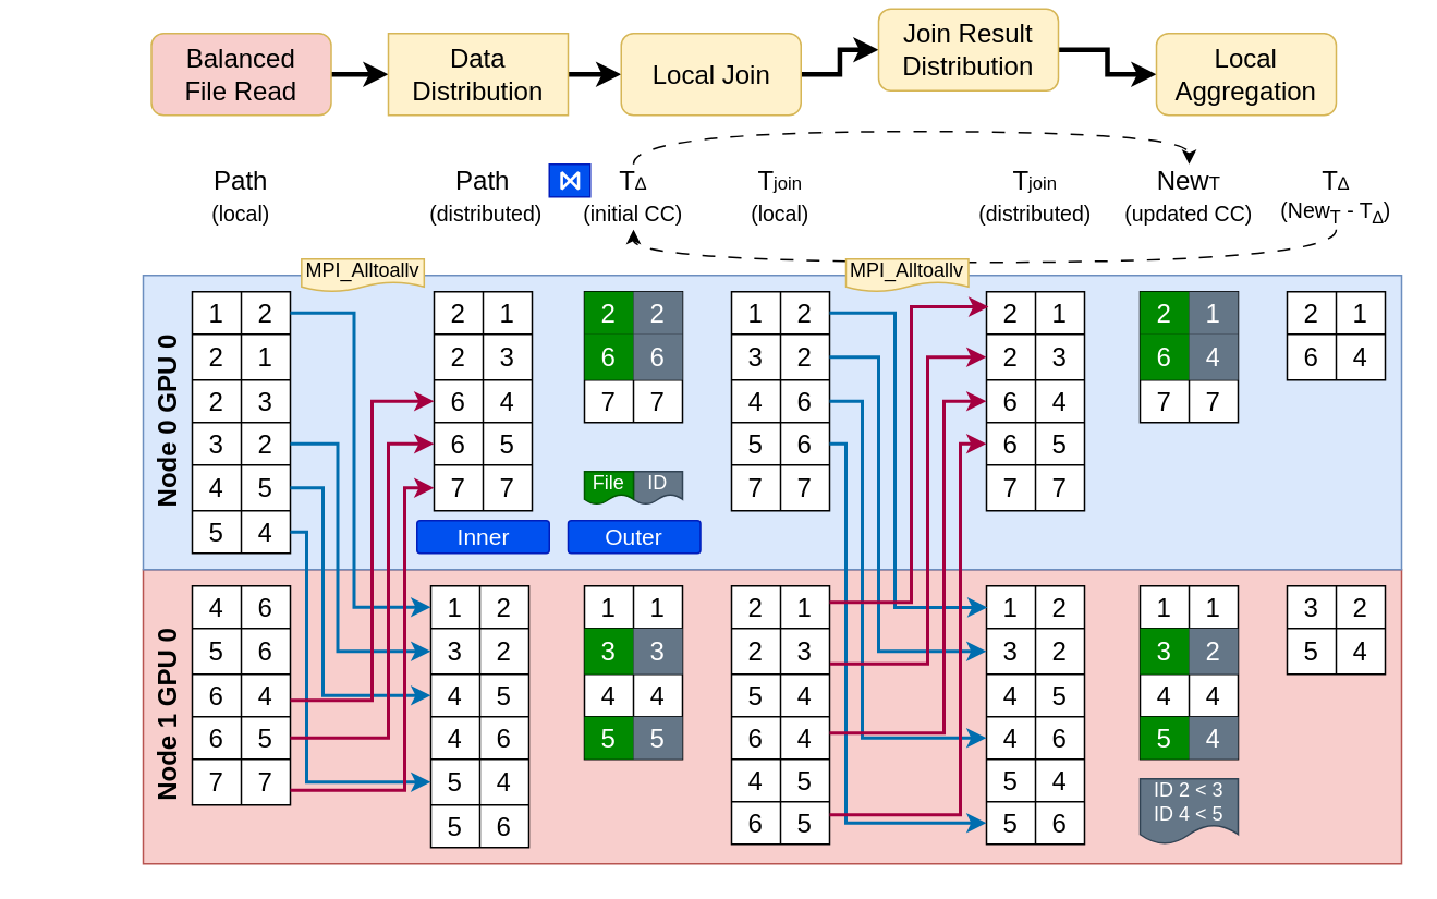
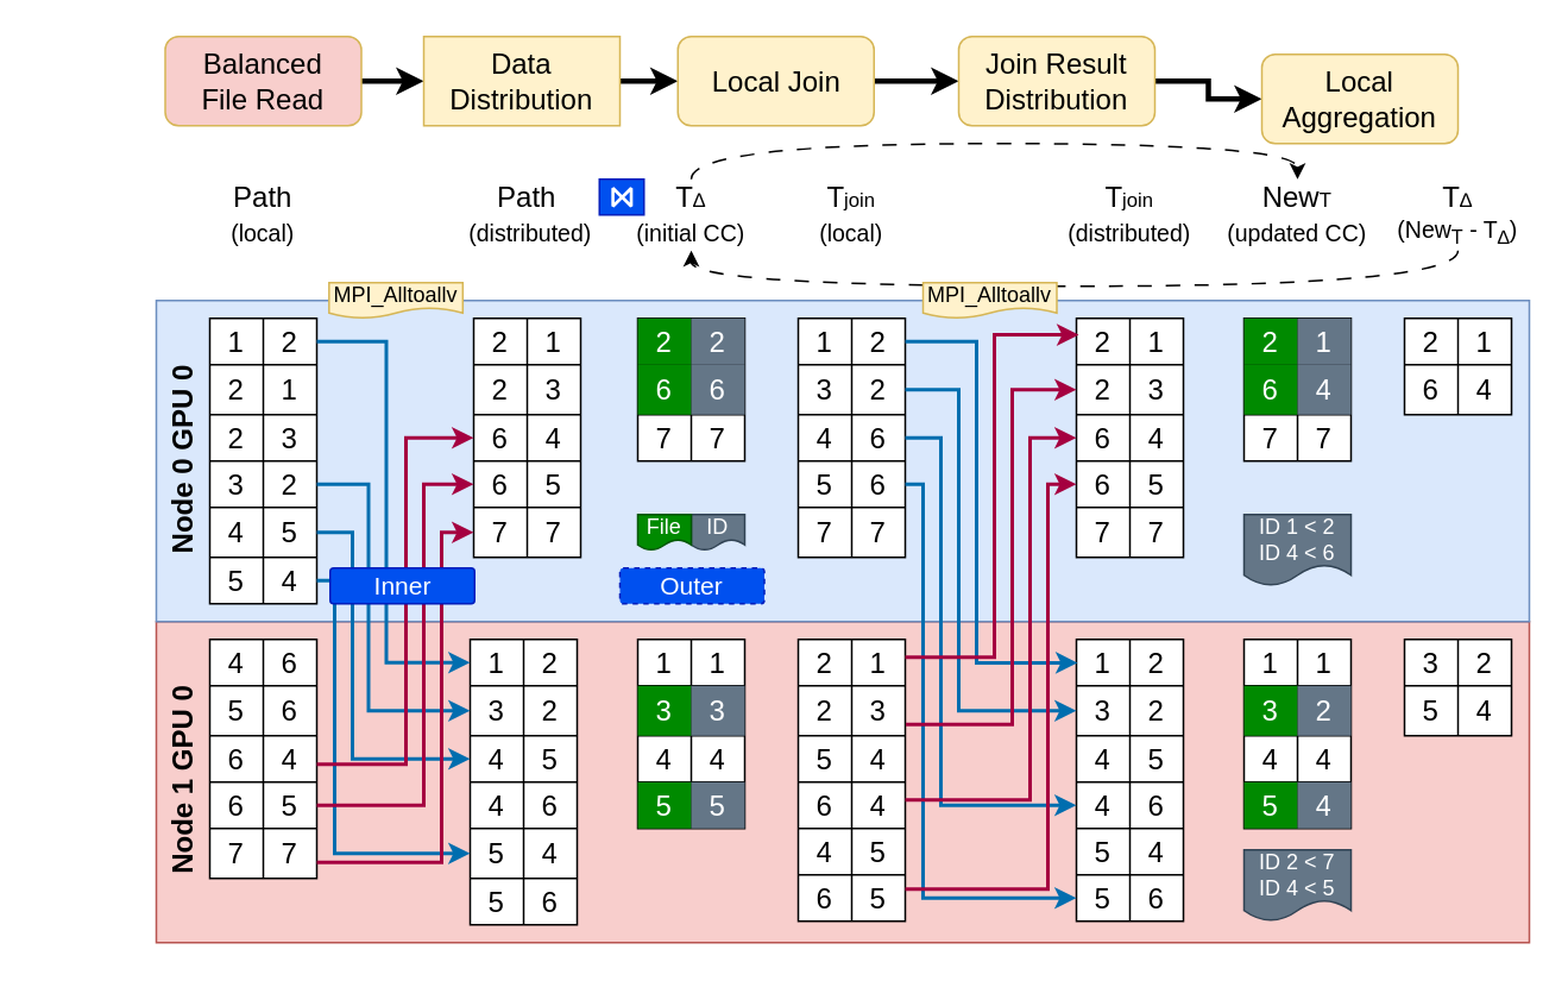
- <mxCell id="246" value="Join Result&lt;div&gt;Distribution&lt;/div&gt;" style="rounded=1;whiteSpace=wrap;html=1;fontSize=16;fillColor=#fff2cc;strokeColor=#d6b656;" vertex="1" parent="1"><mxGeometry x="537" y="5" width="110" height="50" as="geometry" /></mxCell>
+ <mxCell id="246" value="Join Result&lt;div&gt;Distribution&lt;/div&gt;" style="rounded=1;whiteSpace=wrap;html=1;fontSize=16;fillColor=#fff2cc;strokeColor=#d6b656;" vertex="1" parent="1"><mxGeometry x="537" y="20" width="110" height="50" as="geometry" /></mxCell>
- <mxCell id="247" value="Local Aggregation" style="rounded=1;whiteSpace=wrap;html=1;fontSize=16;fillColor=#fff2cc;strokeColor=#d6b656;" vertex="1" parent="1"><mxGeometry x="707" y="20" width="110" height="50" as="geometry" /></mxCell>
+ <mxCell id="247" value="Local Aggregation" style="rounded=1;whiteSpace=wrap;html=1;fontSize=16;fillColor=#fff2cc;strokeColor=#d6b656;" vertex="1" parent="1"><mxGeometry x="707" y="30" width="110" height="50" as="geometry" /></mxCell>
+ <mxCell id="250" value="ID 1 &amp;lt; 2&lt;div&gt;ID 4 &amp;lt; 6&lt;/div&gt;" style="shape=document;whiteSpace=wrap;html=1;boundedLbl=1;fillColor=#647687;strokeColor=#314354;fontColor=#ffffff;" vertex="1" parent="1"><mxGeometry x="697" y="288" width="60" height="40" as="geometry" /></mxCell>
- <mxCell id="236" value="Inner" style="rounded=1;arcSize=10;whiteSpace=wrap;html=1;align=center;fontSize=14;fillColor=#0050ef;strokeColor=#001DBC;fontColor=#ffffff;" vertex="1" parent="1"><mxGeometry x="254.5" y="318" width="81" height="20" as="geometry" /></mxCell>
+ <mxCell id="236" value="Inner" style="rounded=1;arcSize=10;whiteSpace=wrap;html=1;align=center;fontSize=14;fillColor=#0050ef;strokeColor=#001DBC;fontColor=#ffffff;" vertex="1" parent="1"><mxGeometry x="184.5" y="318" width="81" height="20" as="geometry" /></mxCell>
- <mxCell id="237" value="Outer" style="rounded=1;arcSize=10;whiteSpace=wrap;html=1;align=center;fontSize=14;fillColor=#0050ef;strokeColor=#001DBC;fontColor=#ffffff;" vertex="1" parent="1"><mxGeometry x="347" y="318" width="81" height="20" as="geometry" /></mxCell>
+ <mxCell id="237" value="Outer" style="rounded=1;arcSize=10;whiteSpace=wrap;html=1;align=center;fontSize=14;fillColor=#0050ef;strokeColor=#001DBC;fontColor=#ffffff;dashed=1;" vertex="1" parent="1"><mxGeometry x="347" y="318" width="81" height="20" as="geometry" /></mxCell>
- <mxCell id="252" value="ID 2 &amp;lt; 3&lt;div&gt;ID 4 &amp;lt; 5&lt;/div&gt;" style="shape=document;whiteSpace=wrap;html=1;boundedLbl=1;fillColor=#647687;strokeColor=#314354;fontColor=#ffffff;" vertex="1" parent="1"><mxGeometry x="697" y="476" width="60" height="40" as="geometry" /></mxCell>
+ <mxCell id="252" value="ID 2 &amp;lt; 7&lt;div&gt;ID 4 &amp;lt; 5&lt;/div&gt;" style="shape=document;whiteSpace=wrap;html=1;boundedLbl=1;fillColor=#647687;strokeColor=#314354;fontColor=#ffffff;" vertex="1" parent="1"><mxGeometry x="697" y="476" width="60" height="40" as="geometry" /></mxCell>
